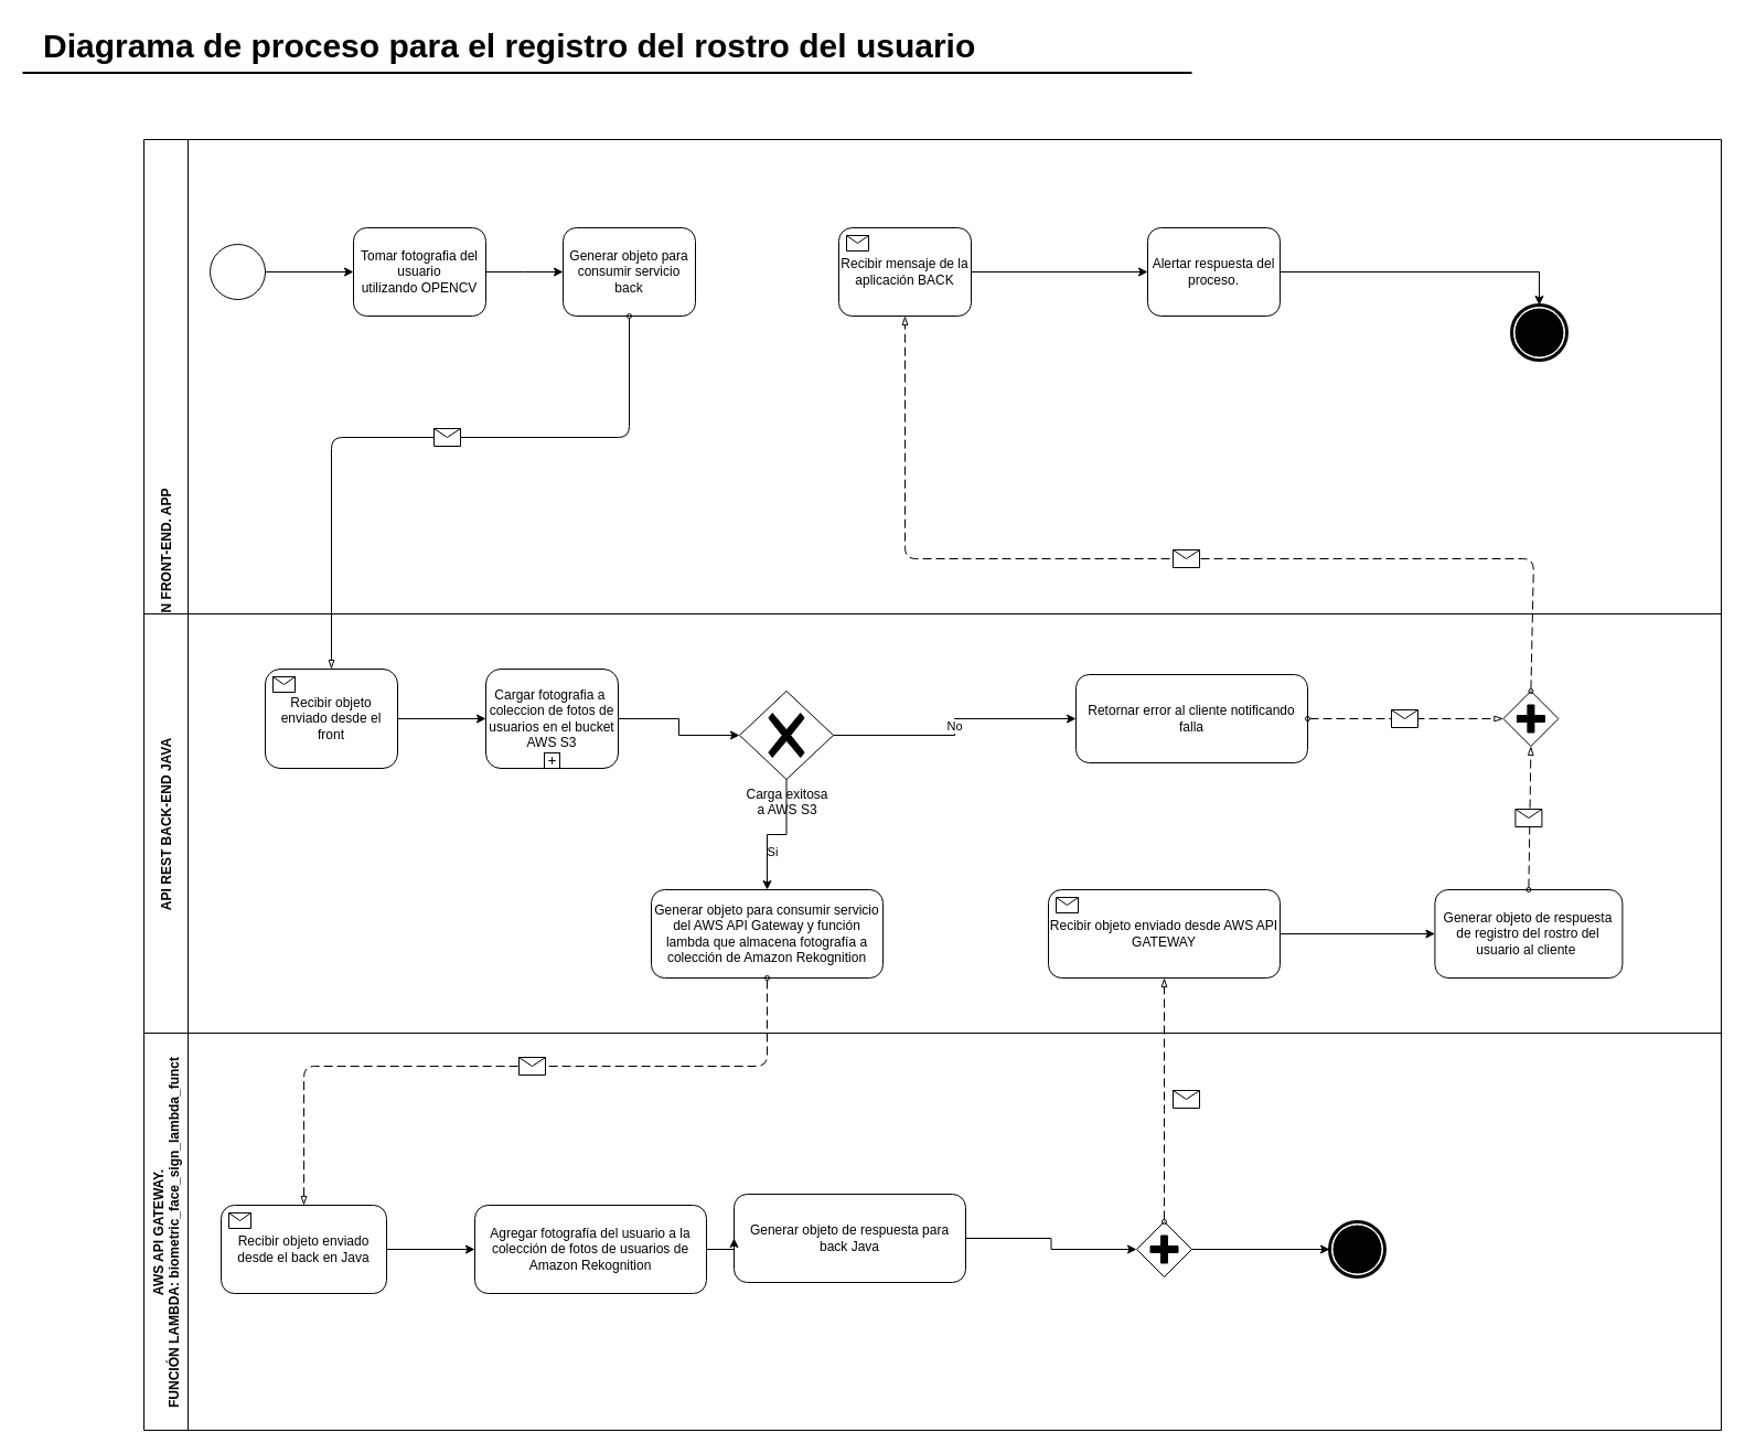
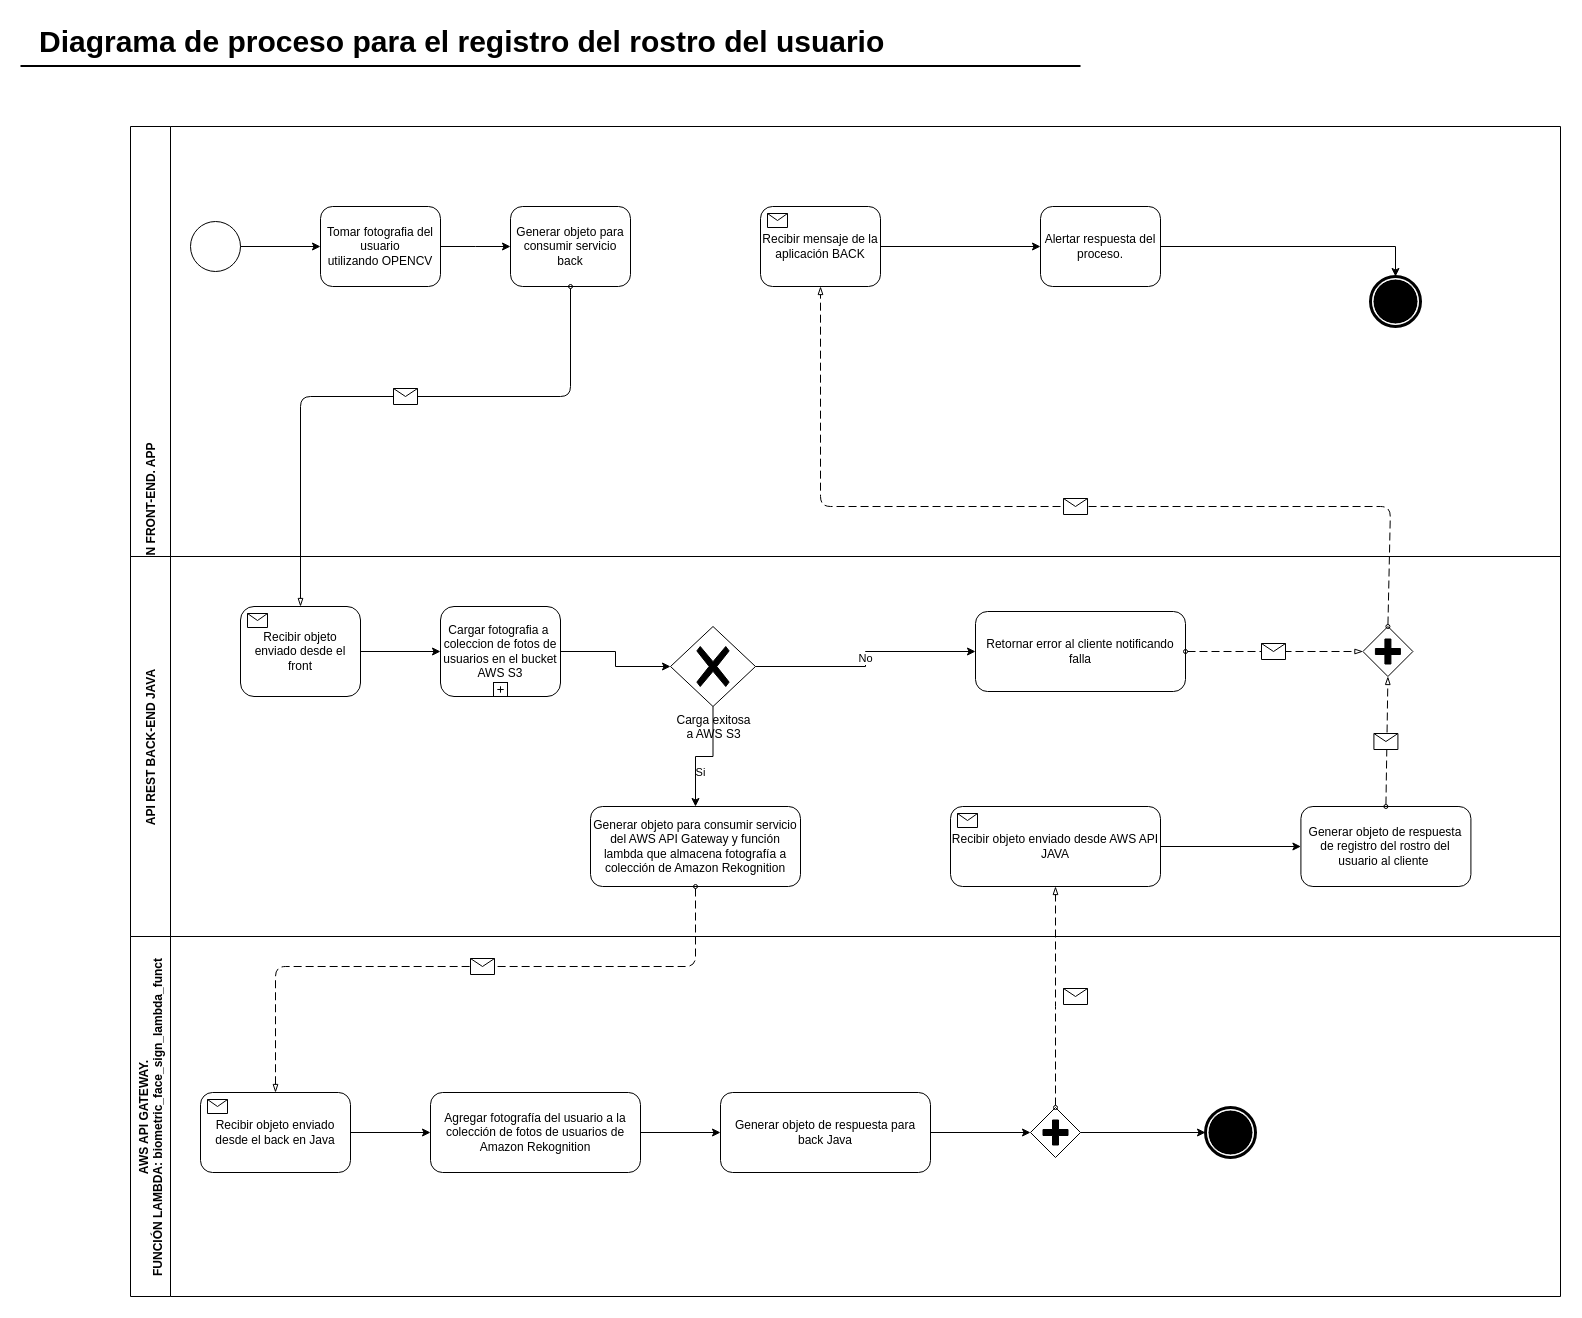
- <mxCell id="23" value="Recibir objeto enviado desde AWS API GATEWAY" style="html=1;whiteSpace=wrap;rounded=1;" vertex="1" parent="8"><mxGeometry x="820" y="250" width="210" height="80" as="geometry" /></mxCell>
+ <mxCell id="23" value="Recibir objeto enviado desde AWS API JAVA" style="html=1;whiteSpace=wrap;rounded=1;" vertex="1" parent="8"><mxGeometry x="820" y="250" width="210" height="80" as="geometry" /></mxCell>
- <mxCell id="44" value="Generar objeto de respuesta para back Java" style="shape=ext;rounded=1;html=1;whiteSpace=wrap;" vertex="1" parent="39"><mxGeometry x="535" y="146" width="210" height="80" as="geometry" /></mxCell>
+ <mxCell id="44" value="Generar objeto de respuesta para back Java" style="shape=ext;rounded=1;html=1;whiteSpace=wrap;" vertex="1" parent="39"><mxGeometry x="590" y="156" width="210" height="80" as="geometry" /></mxCell>
